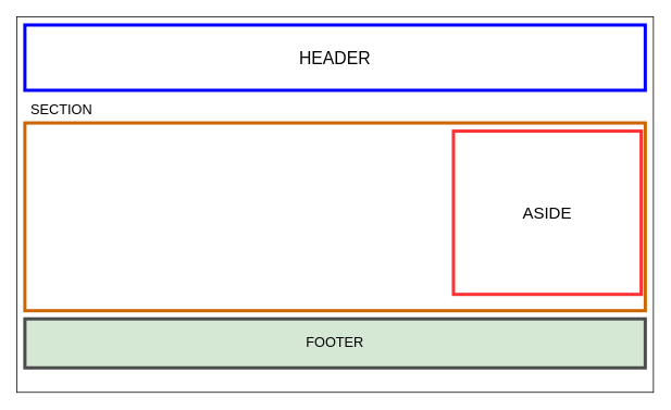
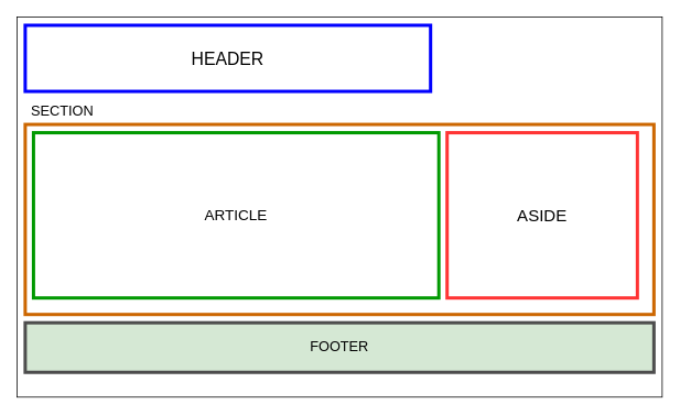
- <mxCell id="3" value="&lt;font style=&quot;font-size: 21px;&quot;&gt;HEADER&lt;/font&gt;" style="rounded=0;whiteSpace=wrap;html=1;strokeWidth=4;strokeColor=#0000FF;" vertex="1" parent="1"><mxGeometry x="30" y="30" width="760" height="80" as="geometry" /></mxCell>
+ <mxCell id="3" value="&lt;font style=&quot;font-size: 21px;&quot;&gt;HEADER&lt;/font&gt;" style="rounded=0;whiteSpace=wrap;html=1;strokeWidth=4;strokeColor=#0000FF;" vertex="1" parent="1"><mxGeometry x="30" y="30" width="490" height="80" as="geometry" /></mxCell>
+ <mxCell id="6" value="&lt;font style=&quot;font-size: 18px;&quot;&gt;ARTICLE&lt;/font&gt;" style="rounded=0;whiteSpace=wrap;html=1;strokeWidth=4;strokeColor=#009900;" vertex="1" parent="1"><mxGeometry x="40" y="160" width="490" height="200" as="geometry" /></mxCell>
- <mxCell id="7" value="&lt;font style=&quot;font-size: 20px;&quot;&gt;ASIDE&lt;/font&gt;" style="rounded=0;whiteSpace=wrap;html=1;strokeWidth=4;strokeColor=#FF3333;" vertex="1" parent="1"><mxGeometry x="555" y="160" width="230" height="200" as="geometry" /></mxCell>
+ <mxCell id="7" value="&lt;font style=&quot;font-size: 20px;&quot;&gt;ASIDE&lt;/font&gt;" style="rounded=0;whiteSpace=wrap;html=1;strokeWidth=4;strokeColor=#FF3333;" vertex="1" parent="1"><mxGeometry x="540" y="160" width="230" height="200" as="geometry" /></mxCell>
